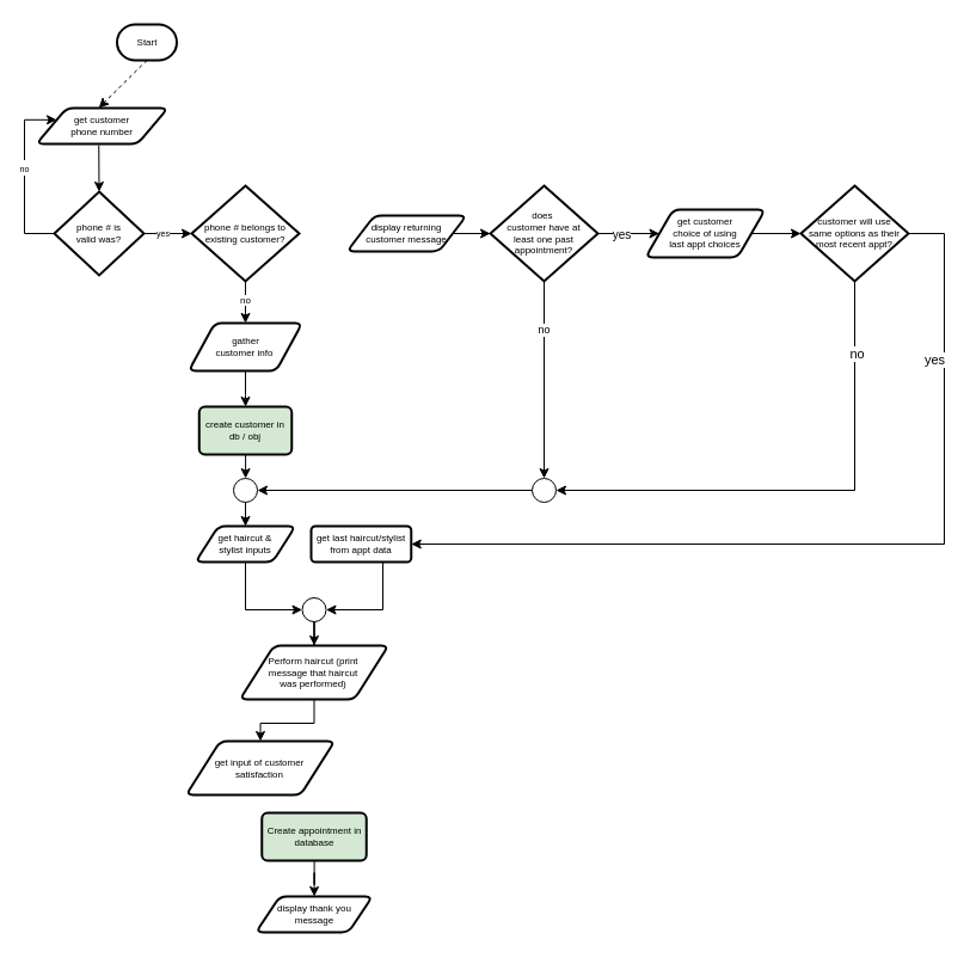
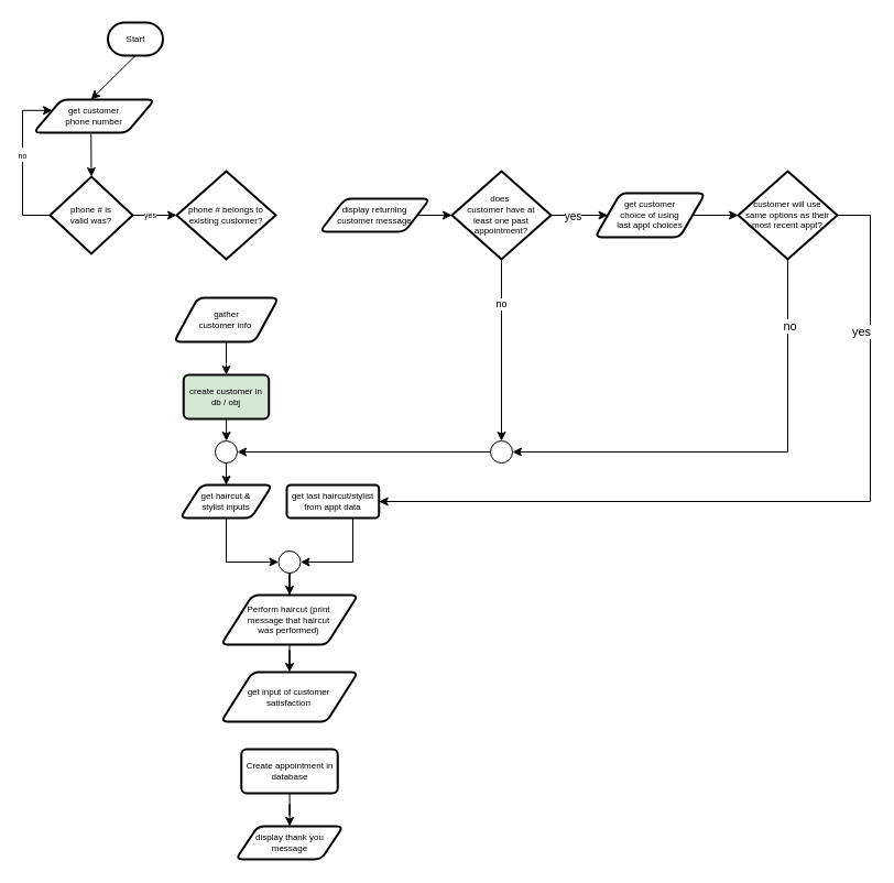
- <mxCell id="8" value="" style="endArrow=classic;html=1;rounded=0;exitX=0.5;exitY=1;exitDx=0;exitDy=0;exitPerimeter=0;entryX=0.475;entryY=-0.005;entryDx=0;entryDy=0;entryPerimeter=0;dashed=1;" edge="1" parent="1" source="2" target="3"><mxGeometry width="50" height="50" relative="1" as="geometry"><mxPoint x="92" y="131" as="sourcePoint" /><mxPoint x="93" y="170" as="targetPoint" /></mxGeometry></mxCell>
+ <mxCell id="8" value="" style="endArrow=classic;html=1;rounded=0;exitX=0.5;exitY=1;exitDx=0;exitDy=0;exitPerimeter=0;entryX=0.475;entryY=-0.005;entryDx=0;entryDy=0;entryPerimeter=0;" edge="1" parent="1" source="2" target="3"><mxGeometry width="50" height="50" relative="1" as="geometry"><mxPoint x="92" y="131" as="sourcePoint" /><mxPoint x="93" y="170" as="targetPoint" /></mxGeometry></mxCell>
- <mxCell id="9" value="" style="edgeStyle=orthogonalEdgeStyle;rounded=0;orthogonalLoop=1;jettySize=auto;html=1;" edge="1" parent="1" source="11" target="20"><mxGeometry relative="1" as="geometry" /></mxCell>
- <mxCell id="10" value="no" style="edgeLabel;html=1;align=center;verticalAlign=middle;resizable=0;points=[];fontSize=8;" vertex="1" connectable="0" parent="9"><mxGeometry x="-0.323" y="2" relative="1" as="geometry"><mxPoint x="-3" as="offset" /></mxGeometry></mxCell>
- <mxCell id="44" value="get input of customer&lt;div&gt;satisfaction&lt;/div&gt;" style="whiteSpace=wrap;html=1;fontSize=8;strokeWidth=2;rounded=1;arcSize=12;shape=parallelogram;size=0.23;perimeter=parallelogramPerimeter;" vertex="1" parent="1"><mxGeometry x="155.31" y="620" width="124.38" height="45" as="geometry" /></mxCell>
+ <mxCell id="44" value="get input of customer&lt;div&gt;satisfaction&lt;/div&gt;" style="whiteSpace=wrap;html=1;fontSize=8;strokeWidth=2;rounded=1;arcSize=12;shape=parallelogram;size=0.23;perimeter=parallelogramPerimeter;" vertex="1" parent="1"><mxGeometry x="200.31" y="610" width="124.38" height="45" as="geometry" /></mxCell>
- <mxCell id="46" value="Create appointment in database" style="whiteSpace=wrap;html=1;fontSize=8;strokeWidth=2;rounded=1;arcSize=12;fillColor=#d5e8d4;" vertex="1" parent="1"><mxGeometry x="218.75" y="680" width="87.5" height="40" as="geometry" /></mxCell>
+ <mxCell id="46" value="Create appointment in database" style="whiteSpace=wrap;html=1;fontSize=8;strokeWidth=2;rounded=1;arcSize=12;" vertex="1" parent="1"><mxGeometry x="218.75" y="680" width="87.5" height="40" as="geometry" /></mxCell>
